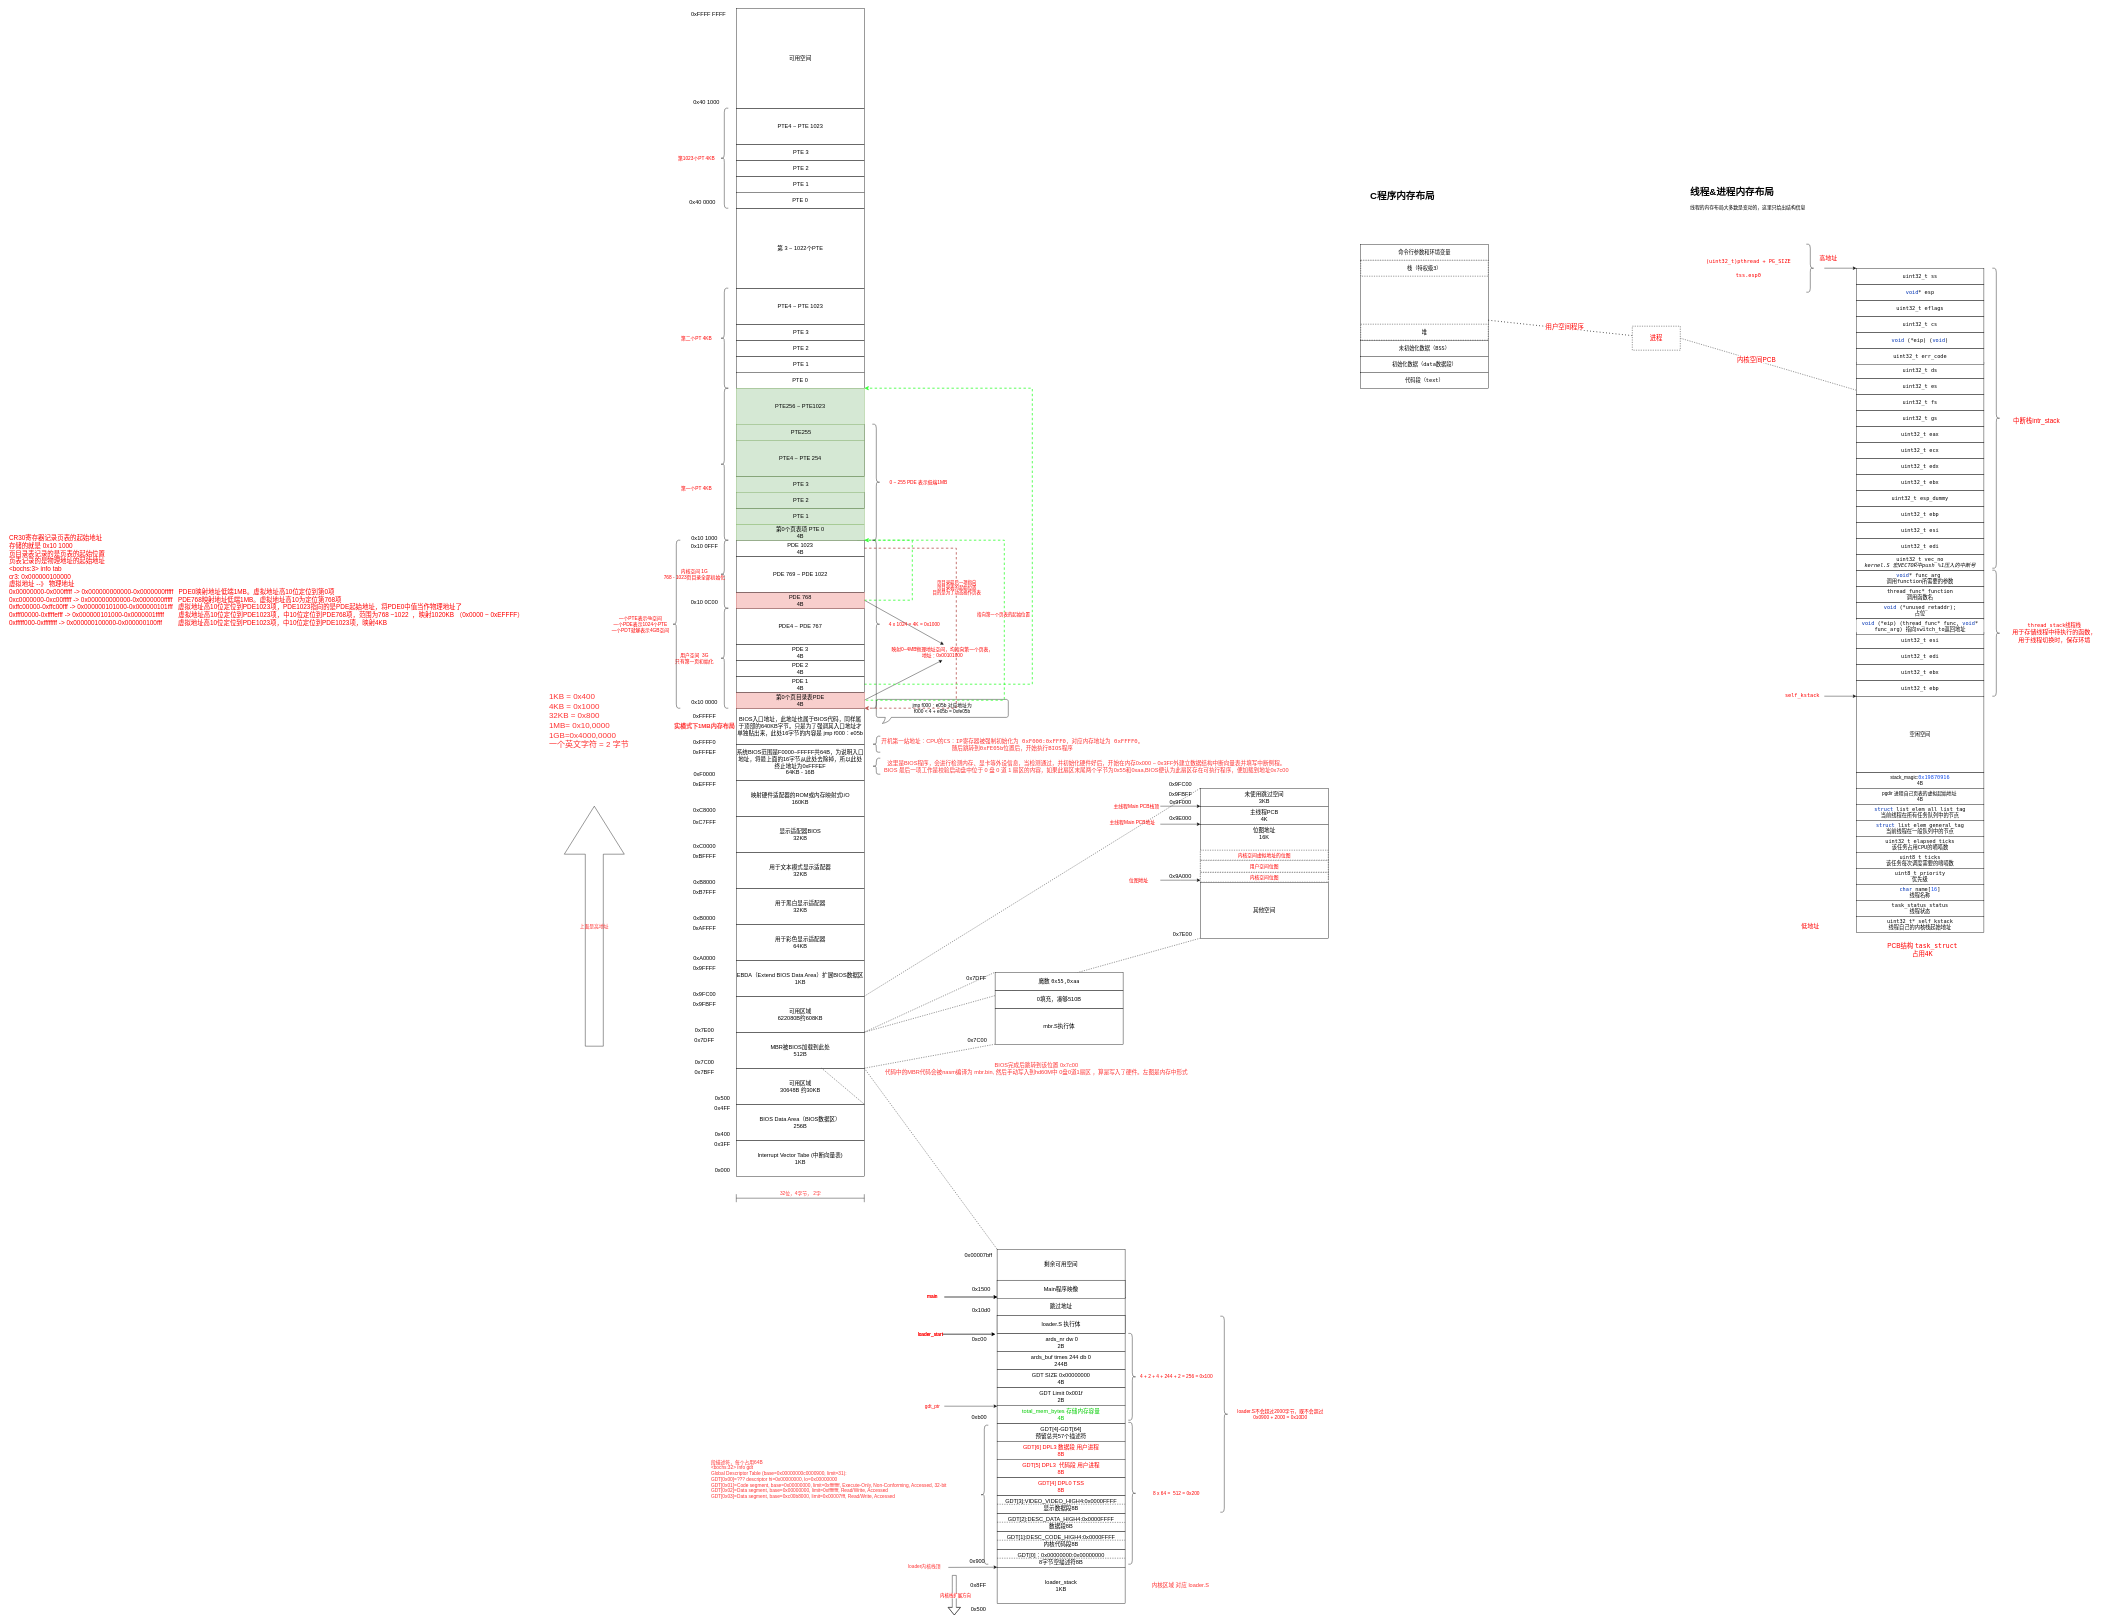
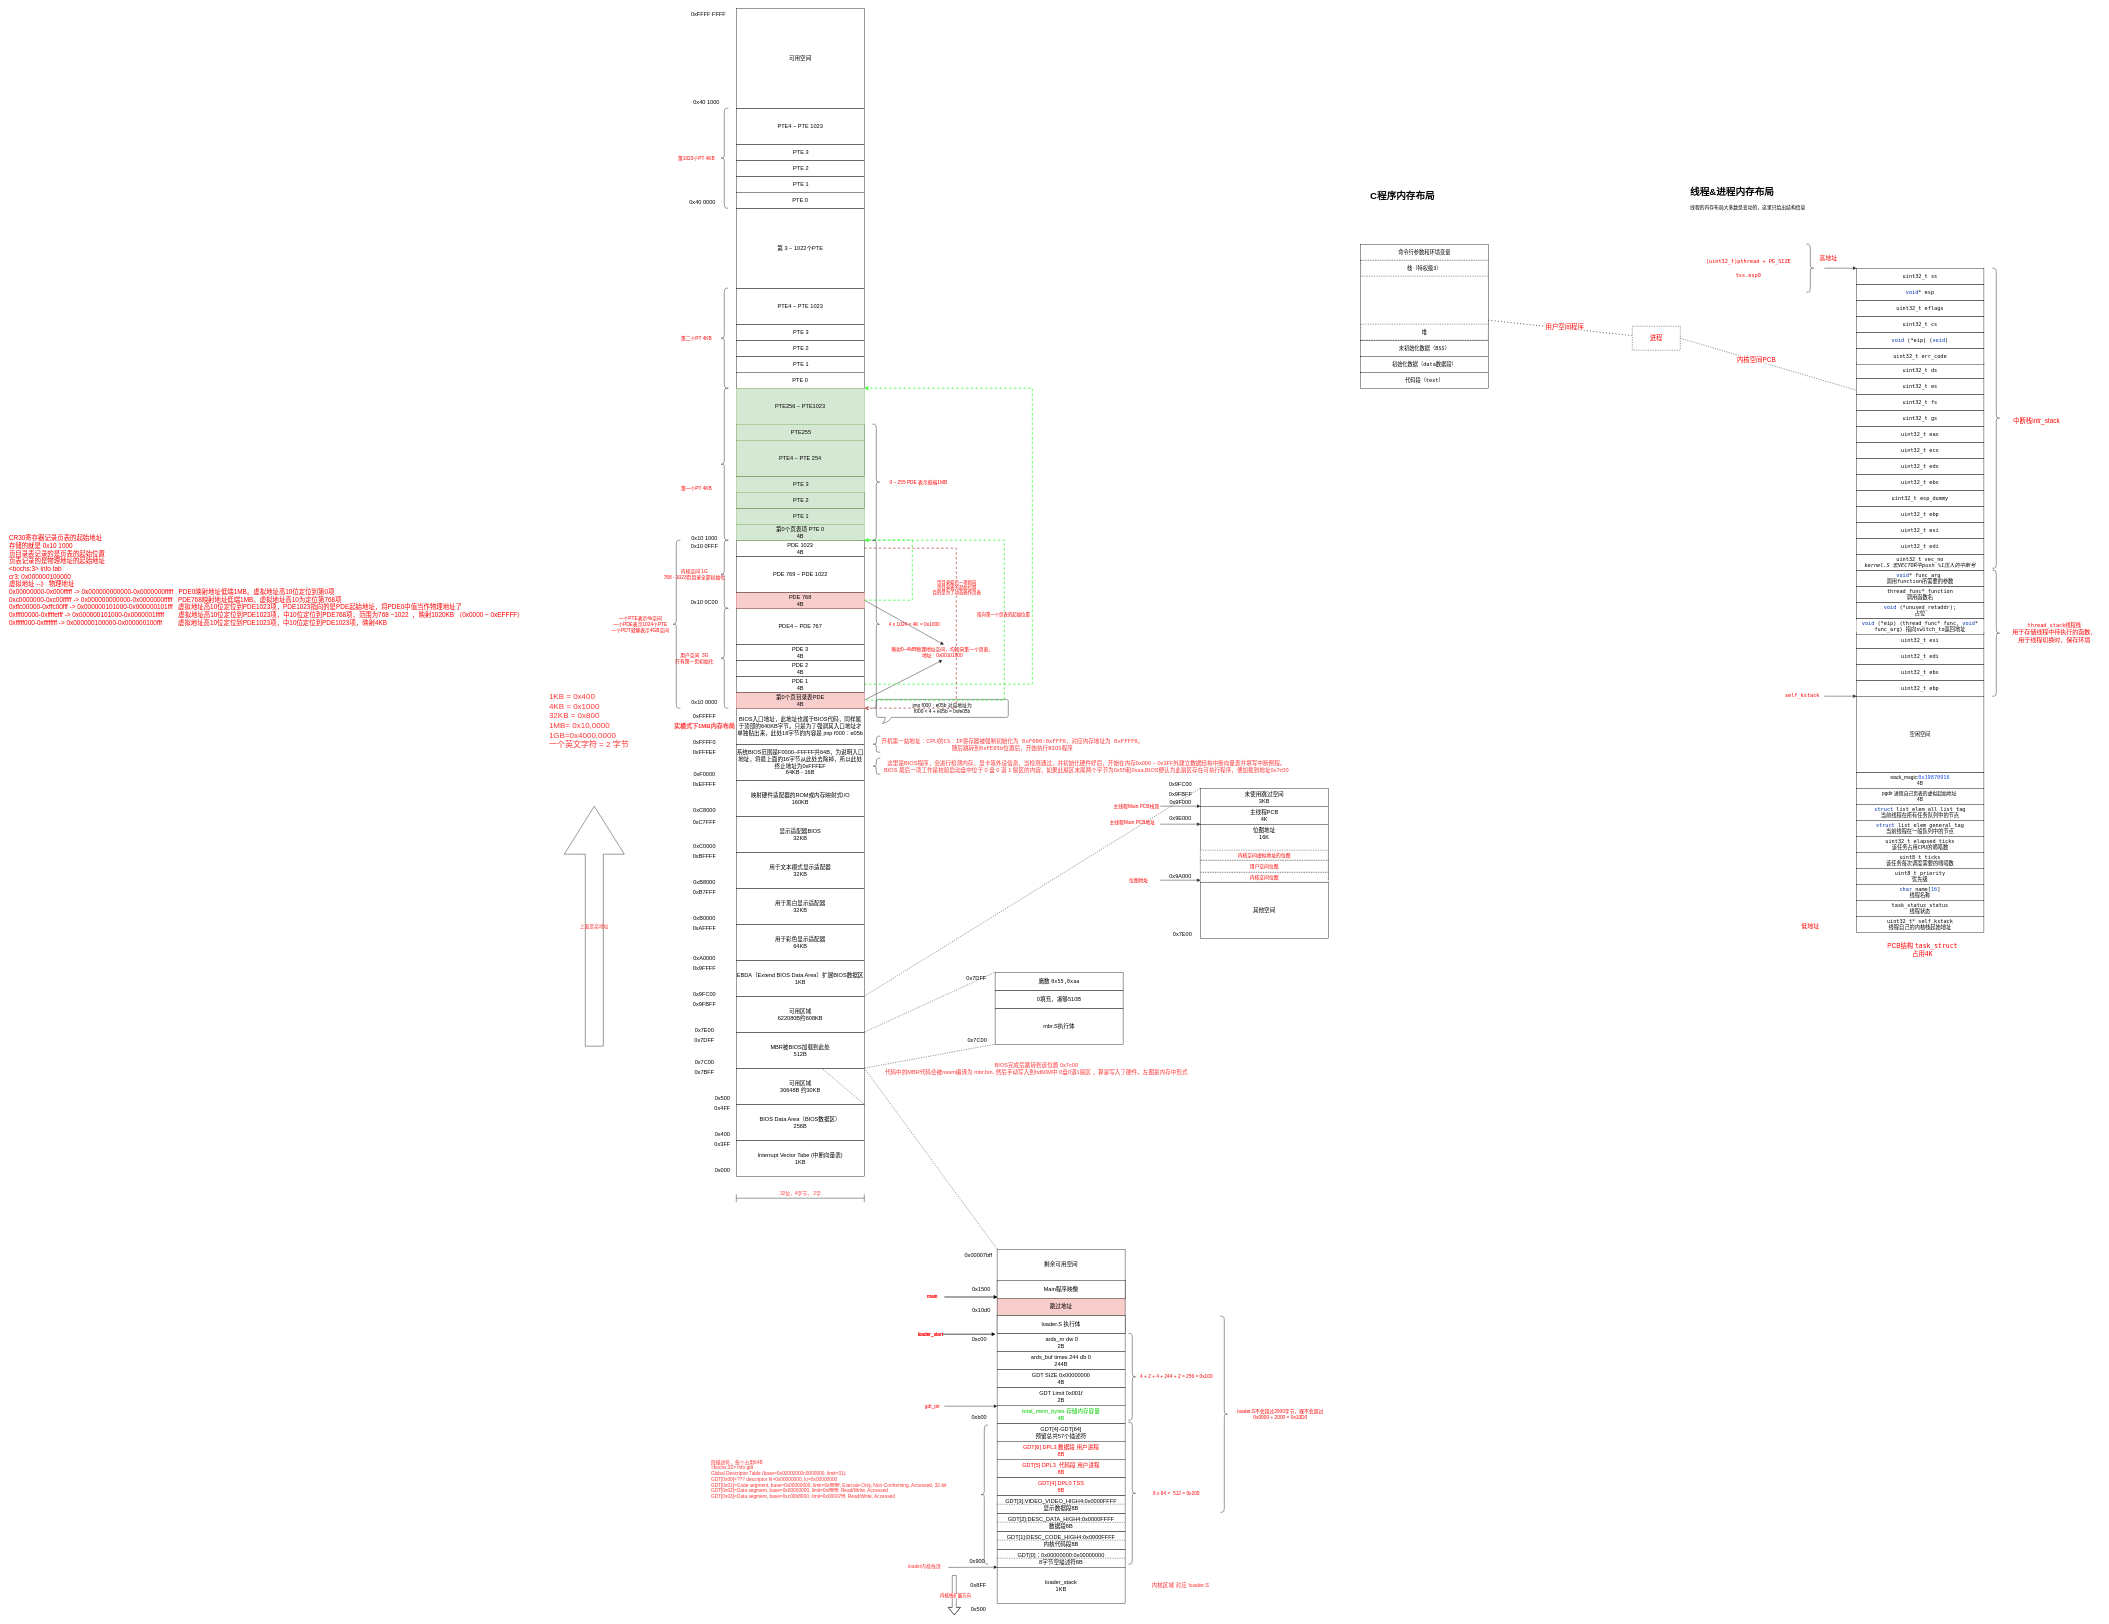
- <mxCell id="11" style="edgeStyle=none;rounded=0;orthogonalLoop=1;jettySize=auto;html=1;exitX=1;exitY=1;exitDx=0;exitDy=0;entryX=0;entryY=1;entryDx=0;entryDy=0;dashed=1;fontColor=#FF0000;endArrow=none;endFill=0;" parent="1" source="12" target="206" edge="1"><mxGeometry relative="1" as="geometry" /></mxCell>
- <mxCell id="176" value="跳过地址" style="rounded=0;whiteSpace=wrap;html=1;fontSize=14;" parent="1" vertex="1"><mxGeometry x="2492" y="3243" width="320" height="45" as="geometry" /></mxCell>
+ <mxCell id="176" value="跳过地址" style="rounded=0;whiteSpace=wrap;html=1;fontSize=14;fillColor=#f8cecc;" parent="1" vertex="1"><mxGeometry x="2492" y="3243" width="320" height="45" as="geometry" /></mxCell>
